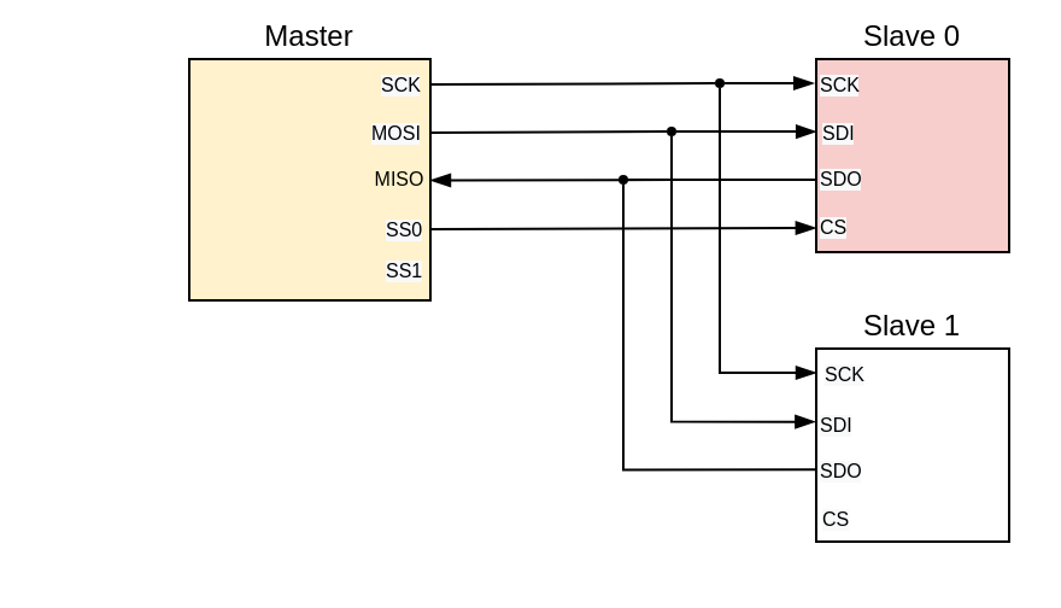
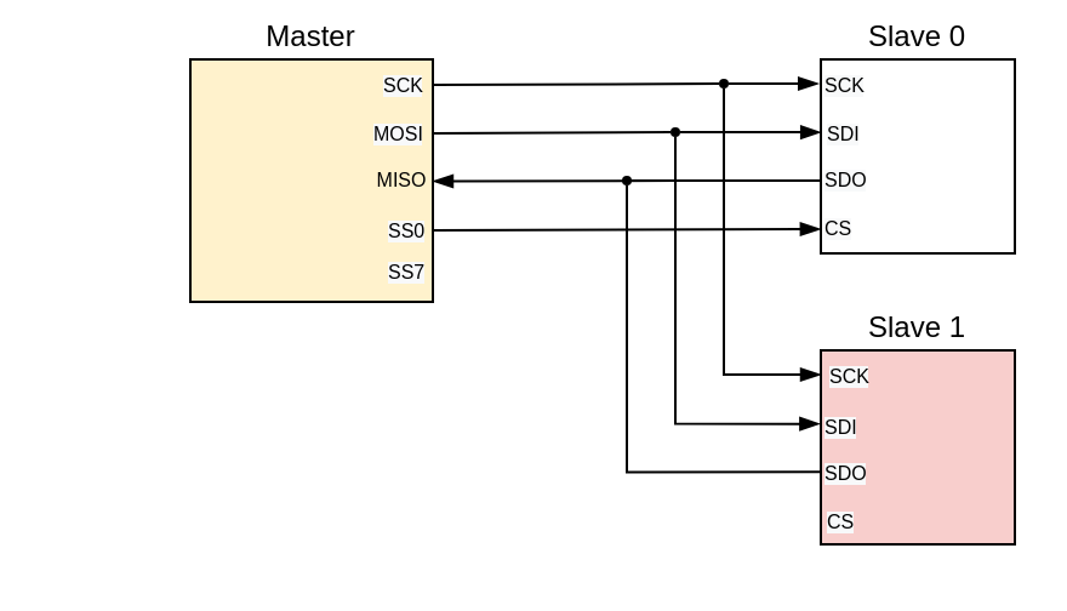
- <mxCell id="8" value="Slave 0" style="rounded=0;whiteSpace=wrap;html=1;labelPosition=center;verticalLabelPosition=top;align=center;verticalAlign=bottom;fillColor=#f8cecc;" vertex="1" parent="1"><mxGeometry x="338" y="24" width="80" height="80" as="geometry" /></mxCell>
+ <mxCell id="8" value="Slave 0" style="rounded=0;whiteSpace=wrap;html=1;labelPosition=center;verticalLabelPosition=top;align=center;verticalAlign=bottom;" vertex="1" parent="1"><mxGeometry x="338" y="24" width="80" height="80" as="geometry" /></mxCell>
- <mxCell id="23" value="&lt;span style=&quot;color: rgb(0 , 0 , 0) ; font-family: &amp;#34;helvetica&amp;#34; ; font-size: 8px ; font-style: normal ; font-weight: 400 ; letter-spacing: normal ; text-align: center ; text-indent: 0px ; text-transform: none ; word-spacing: 0px ; background-color: rgb(248 , 249 , 250) ; display: inline ; float: none&quot;&gt;SS1&lt;/span&gt;" style="text;whiteSpace=wrap;html=1;" vertex="1" parent="1"><mxGeometry x="158" y="97" width="50" height="30" as="geometry" /></mxCell>
+ <mxCell id="23" value="&lt;span style=&quot;color: rgb(0 , 0 , 0) ; font-family: &amp;#34;helvetica&amp;#34; ; font-size: 8px ; font-style: normal ; font-weight: 400 ; letter-spacing: normal ; text-align: center ; text-indent: 0px ; text-transform: none ; word-spacing: 0px ; background-color: rgb(248 , 249 , 250) ; display: inline ; float: none&quot;&gt;SS7&lt;/span&gt;" style="text;whiteSpace=wrap;html=1;" vertex="1" parent="1"><mxGeometry x="158" y="97" width="50" height="30" as="geometry" /></mxCell>
- <mxCell id="9" value="Slave 1" style="rounded=0;whiteSpace=wrap;html=1;labelPosition=center;verticalLabelPosition=top;align=center;verticalAlign=bottom;" vertex="1" parent="1"><mxGeometry x="338" y="144" width="80" height="80" as="geometry" /></mxCell>
+ <mxCell id="9" value="Slave 1" style="rounded=0;whiteSpace=wrap;html=1;labelPosition=center;verticalLabelPosition=top;align=center;verticalAlign=bottom;fillColor=#f8cecc;" vertex="1" parent="1"><mxGeometry x="338" y="144" width="80" height="80" as="geometry" /></mxCell>
